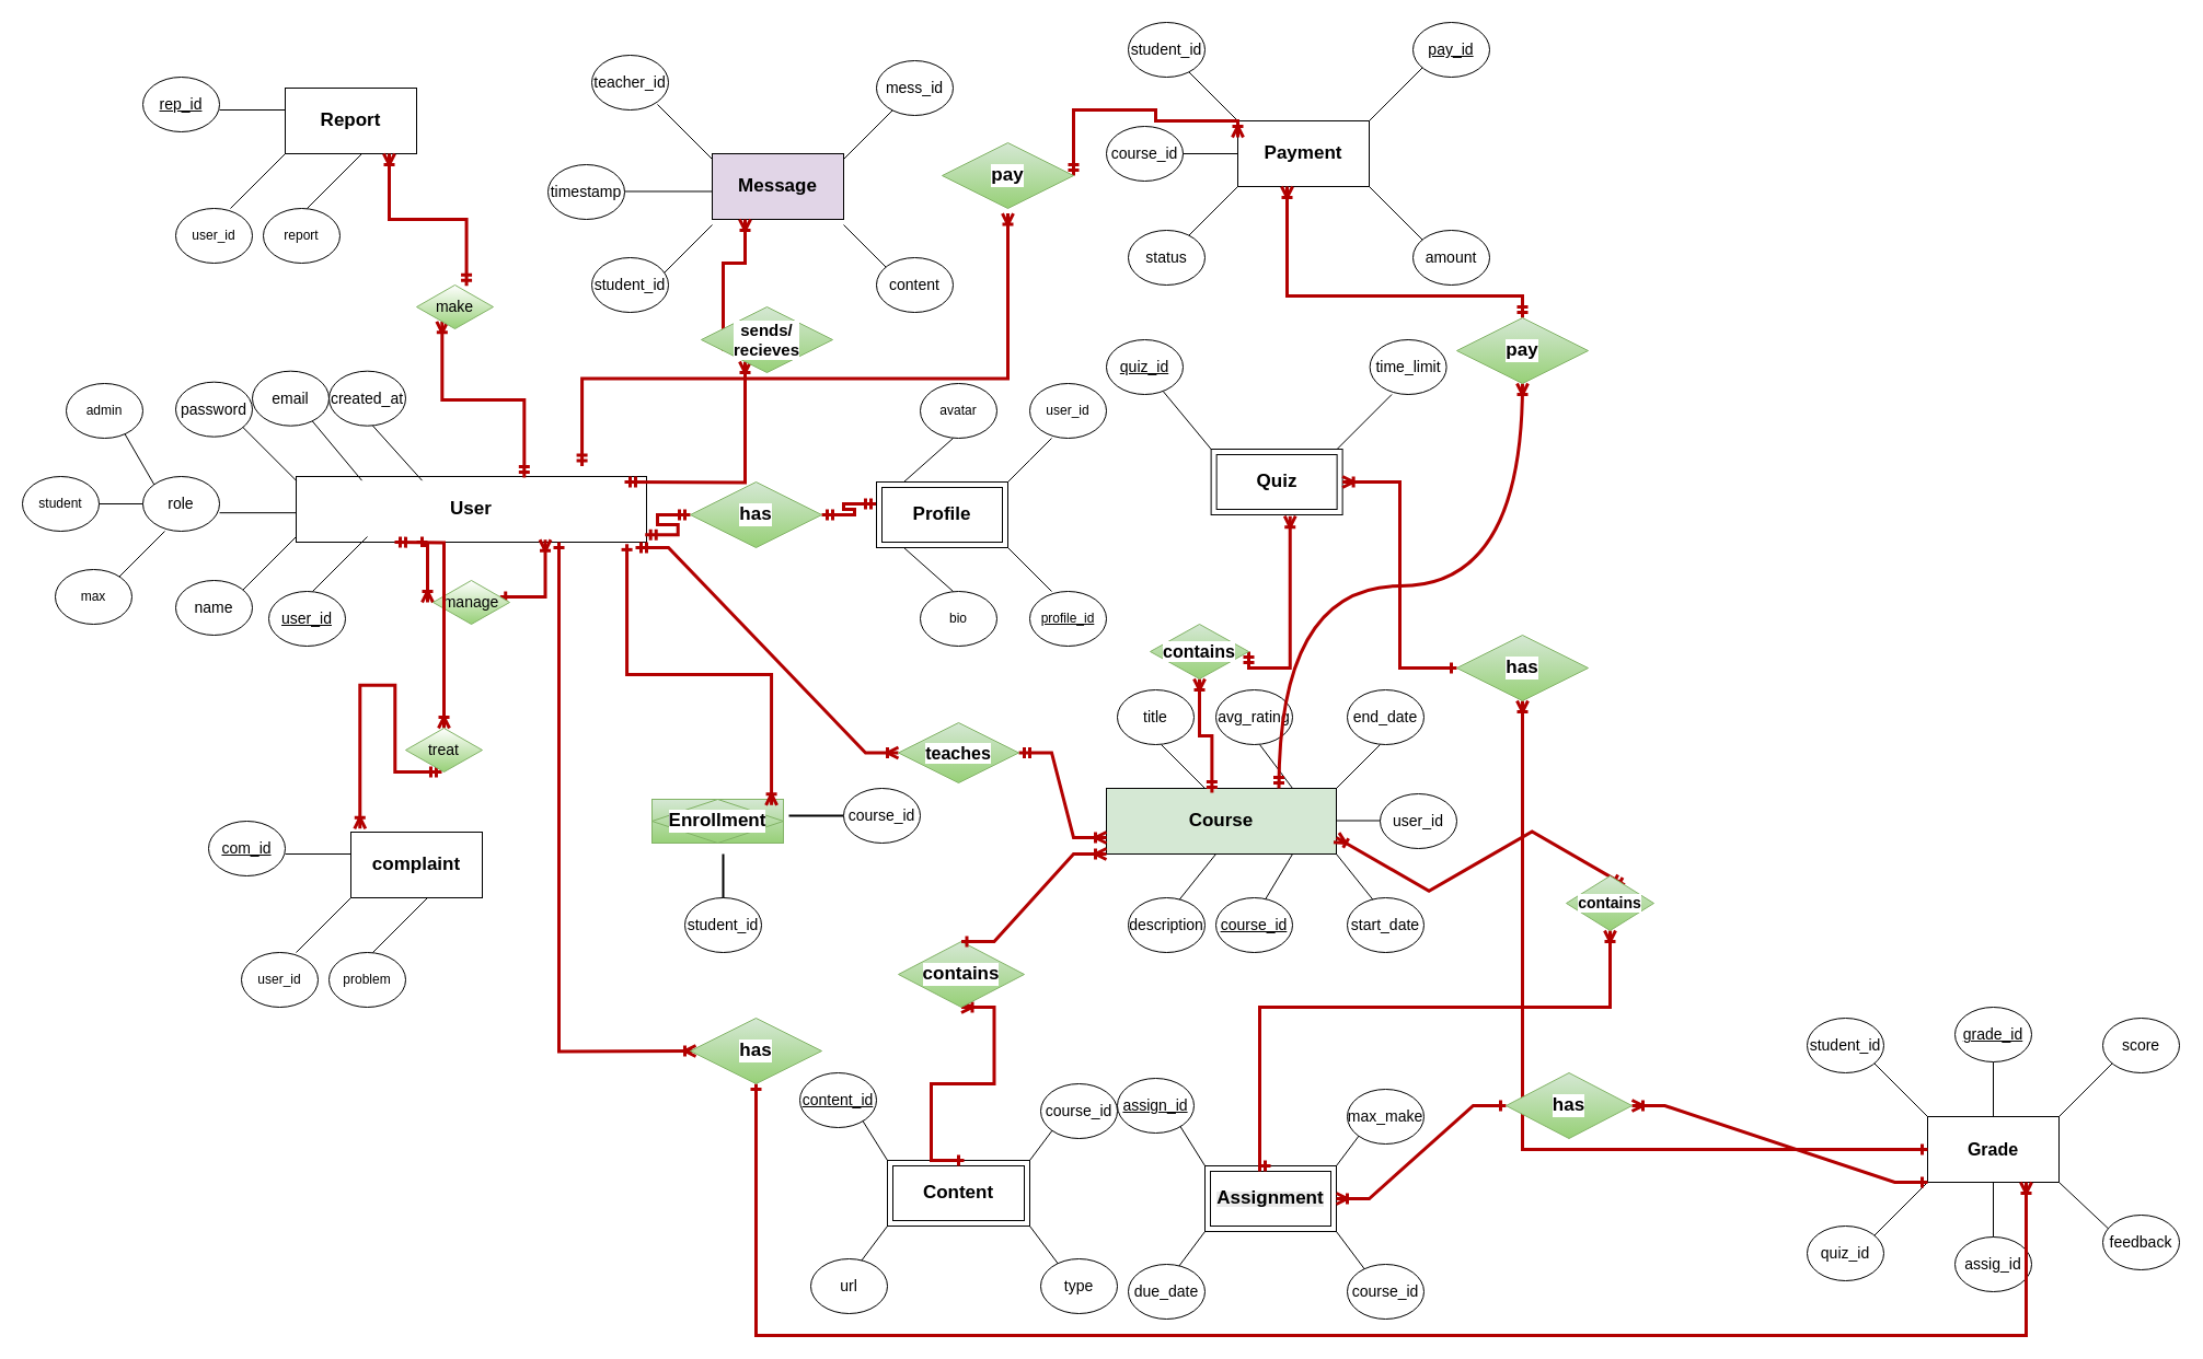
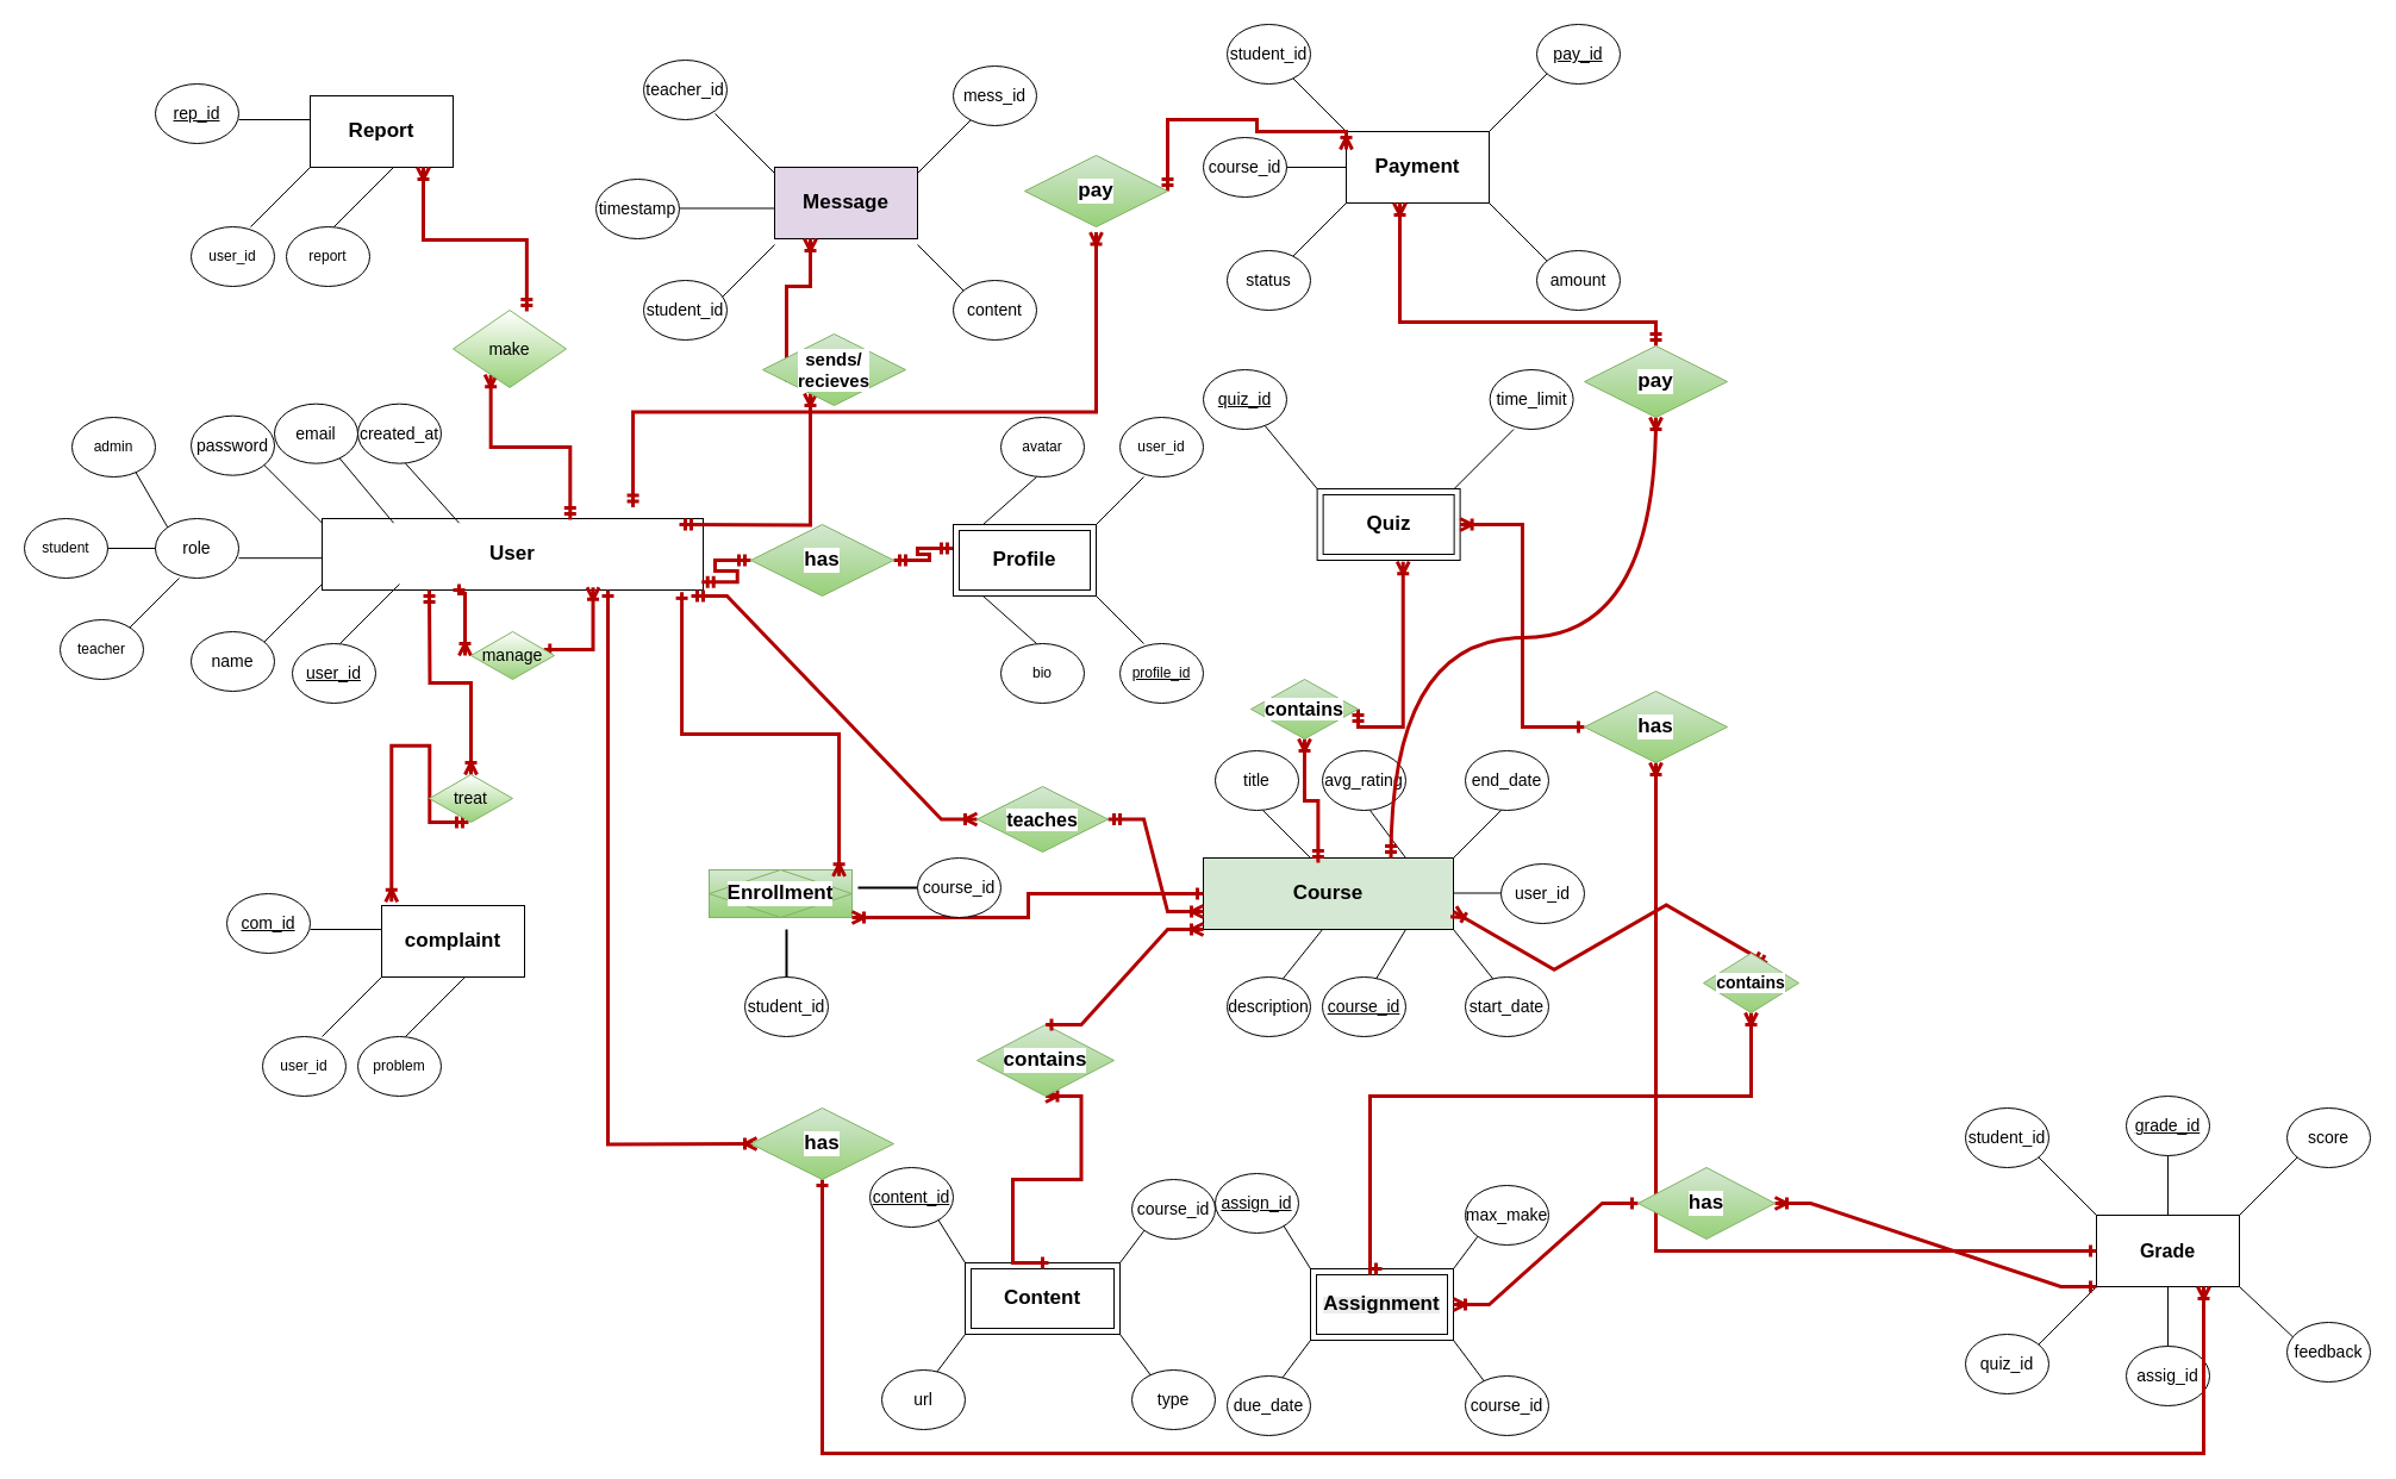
- <mxCell id="146" value="&lt;font style=&quot;font-size: 14px;&quot;&gt;make&lt;/font&gt;" style="shape=rhombus;perimeter=rhombusPerimeter;whiteSpace=wrap;html=1;align=center;fillColor=#FFFFFF;gradientColor=#97d077;strokeColor=#82b366;" parent="1" vertex="1"><mxGeometry x="380" width="70" height="40" as="geometry" y="260" /></mxCell>
+ <mxCell id="146" value="&lt;font style=&quot;font-size: 14px;&quot;&gt;make&lt;/font&gt;" style="shape=rhombus;perimeter=rhombusPerimeter;whiteSpace=wrap;html=1;align=center;fillColor=#FFFFFF;gradientColor=#97d077;strokeColor=#82b366;" parent="1" vertex="1"><mxGeometry x="380" y="260" width="95" height="65" as="geometry" /></mxCell>
- <mxCell id="152" value="max" style="ellipse;whiteSpace=wrap;html=1;" parent="1" vertex="1"><mxGeometry x="50" y="520" width="70" height="50" as="geometry" /></mxCell>
+ <mxCell id="152" value="teacher" style="ellipse;whiteSpace=wrap;html=1;" parent="1" vertex="1"><mxGeometry x="50" y="520" width="70" height="50" as="geometry" /></mxCell>
- <mxCell id="148" value="&lt;font style=&quot;font-size: 14px;&quot;&gt;treat&lt;/font&gt;" style="shape=rhombus;perimeter=rhombusPerimeter;whiteSpace=wrap;html=1;align=center;fillColor=#FFFFFF;gradientColor=#97d077;strokeColor=#82b366;" parent="1" vertex="1"><mxGeometry x="370" y="665" width="70" height="40" as="geometry" /></mxCell>
+ <mxCell id="148" value="&lt;font style=&quot;font-size: 14px;&quot;&gt;treat&lt;/font&gt;" style="shape=rhombus;perimeter=rhombusPerimeter;whiteSpace=wrap;html=1;align=center;fillColor=#FFFFFF;gradientColor=#97d077;strokeColor=#82b366;" parent="1" vertex="1"><mxGeometry x="360" y="650" width="70" height="40" as="geometry" /></mxCell>
+ <mxCell id="91" value="" style="edgeStyle=elbowEdgeStyle;fontSize=12;html=1;endArrow=ERone;startArrow=ERoneToMany;rounded=0;strokeColor=#B20000;align=center;verticalAlign=middle;fontFamily=Helvetica;fontColor=default;labelBackgroundColor=default;exitX=1;exitY=1;exitDx=0;exitDy=0;fillColor=#e51400;strokeWidth=3;startFill=0;endFill=0;entryX=0;entryY=0.5;entryDx=0;entryDy=0;" parent="1" source="89" target="23" edge="1"><mxGeometry width="100" height="100" relative="1" as="geometry"><mxPoint x="560" y="795" as="sourcePoint" /><mxPoint x="780" y="880" as="targetPoint" /><Array as="points" /></mxGeometry></mxCell>
